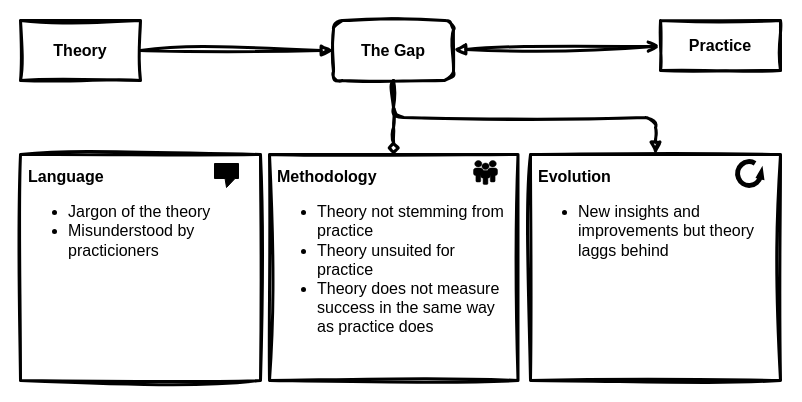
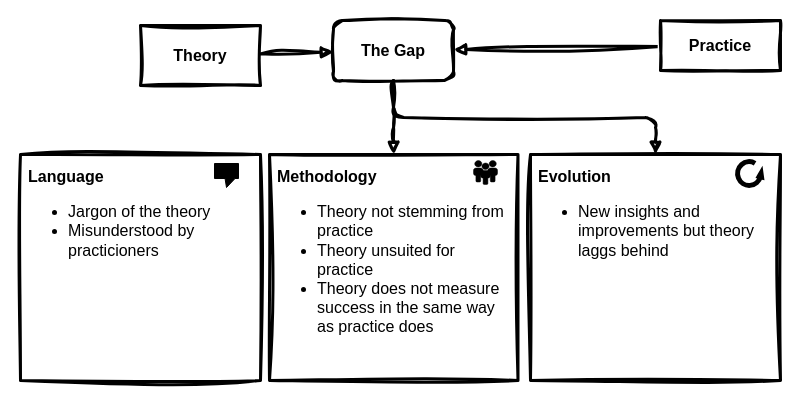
- <mxCell id="4" value="" style="edgeStyle=none;html=1;strokeColor=#000000;strokeWidth=3;startArrow=block;startFill=0;endArrow=open;endFill=0;fontFamily=Helvetica;sketch=1;curveFitting=1;jiggle=2;" parent="1" source="7" target="8" edge="1"><mxGeometry relative="1" as="geometry" /></mxCell>
+ <mxCell id="4" value="" style="edgeStyle=none;html=1;strokeColor=#000000;strokeWidth=3;startArrow=block;startFill=0;endArrow=none;endFill=0;fontFamily=Helvetica;sketch=1;curveFitting=1;jiggle=2;" parent="1" source="7" target="8" edge="1"><mxGeometry relative="1" as="geometry" /></mxCell>
- <mxCell id="3" value="&lt;b style=&quot;color: rgb(0 , 0 , 0) ; font-size: 16px&quot;&gt;Theory&lt;/b&gt;" style="rounded=0;whiteSpace=wrap;html=1;fillColor=#FFFFFF;strokeColor=#000000;strokeWidth=3;fontFamily=Helvetica;sketch=1;curveFitting=1;jiggle=2;" parent="1" vertex="1"><mxGeometry x="20" y="20" width="120" height="60" as="geometry" /></mxCell>
+ <mxCell id="3" value="&lt;b style=&quot;color: rgb(0 , 0 , 0) ; font-size: 16px&quot;&gt;Theory&lt;/b&gt;" style="rounded=0;whiteSpace=wrap;html=1;fillColor=#FFFFFF;strokeColor=#000000;strokeWidth=3;fontFamily=Helvetica;sketch=1;curveFitting=1;jiggle=2;" parent="1" vertex="1"><mxGeometry x="140" y="25" width="120" height="60" as="geometry" /></mxCell>
- <mxCell id="5" style="edgeStyle=orthogonalEdgeStyle;html=1;exitX=0.5;exitY=1;exitDx=0;exitDy=0;entryX=0.5;entryY=0;entryDx=0;entryDy=0;fontSize=16;fontColor=#000000;startArrow=none;startFill=0;endArrow=diamond;endFill=1;strokeColor=#000000;strokeWidth=3;fontFamily=Helvetica;sketch=1;curveFitting=1;jiggle=2;" parent="1" source="7" target="10" edge="1"><mxGeometry relative="1" as="geometry" /></mxCell>
+ <mxCell id="5" style="edgeStyle=orthogonalEdgeStyle;html=1;exitX=0.5;exitY=1;exitDx=0;exitDy=0;entryX=0.5;entryY=0;entryDx=0;entryDy=0;fontSize=16;fontColor=#000000;startArrow=none;startFill=0;endArrow=block;endFill=1;strokeColor=#000000;strokeWidth=3;fontFamily=Helvetica;sketch=1;curveFitting=1;jiggle=2;" parent="1" source="7" target="10" edge="1"><mxGeometry relative="1" as="geometry" /></mxCell>
